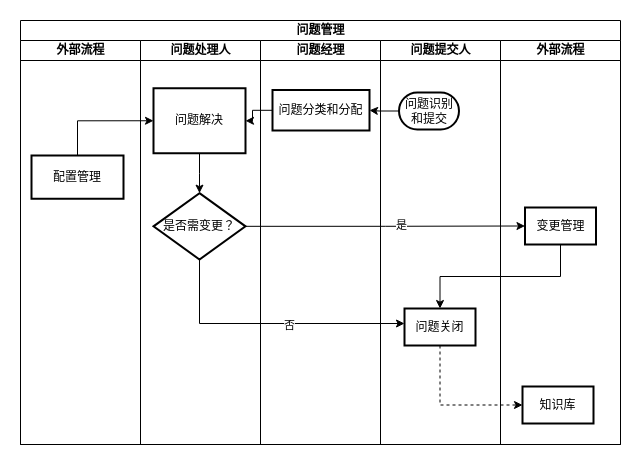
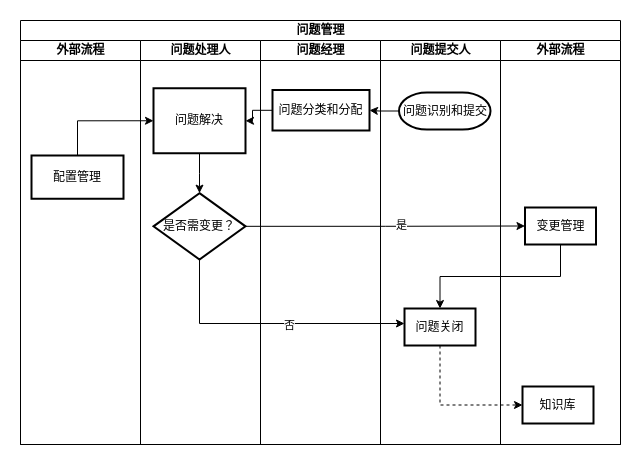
- <mxCell id="12" value="问题识别和提交" style="strokeWidth=2;html=1;shape=mxgraph.flowchart.terminator;whiteSpace=wrap;" vertex="1" parent="11"><mxGeometry x="18.5" y="52" width="60" height="37" as="geometry" /></mxCell>
+ <mxCell id="12" value="问题识别和提交" style="strokeWidth=2;html=1;shape=mxgraph.flowchart.terminator;whiteSpace=wrap;" vertex="1" parent="11"><mxGeometry x="18.5" y="52" width="91.5" height="37" as="geometry" /></mxCell>
